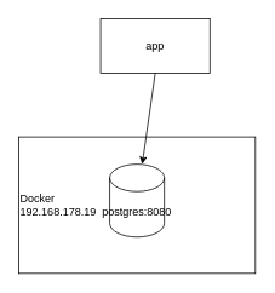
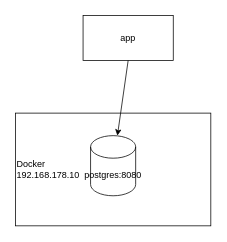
- <mxCell id="2" value="Docker&lt;br&gt;192.168.178.19" style="rounded=0;whiteSpace=wrap;html=1;align=left;" vertex="1" parent="1"><mxGeometry x="20" y="150" width="260" height="150" as="geometry" /></mxCell>
+ <mxCell id="2" value="Docker&lt;br&gt;192.168.178.10" style="rounded=0;whiteSpace=wrap;html=1;align=left;" vertex="1" parent="1"><mxGeometry x="20" y="150" width="260" height="150" as="geometry" /></mxCell>
